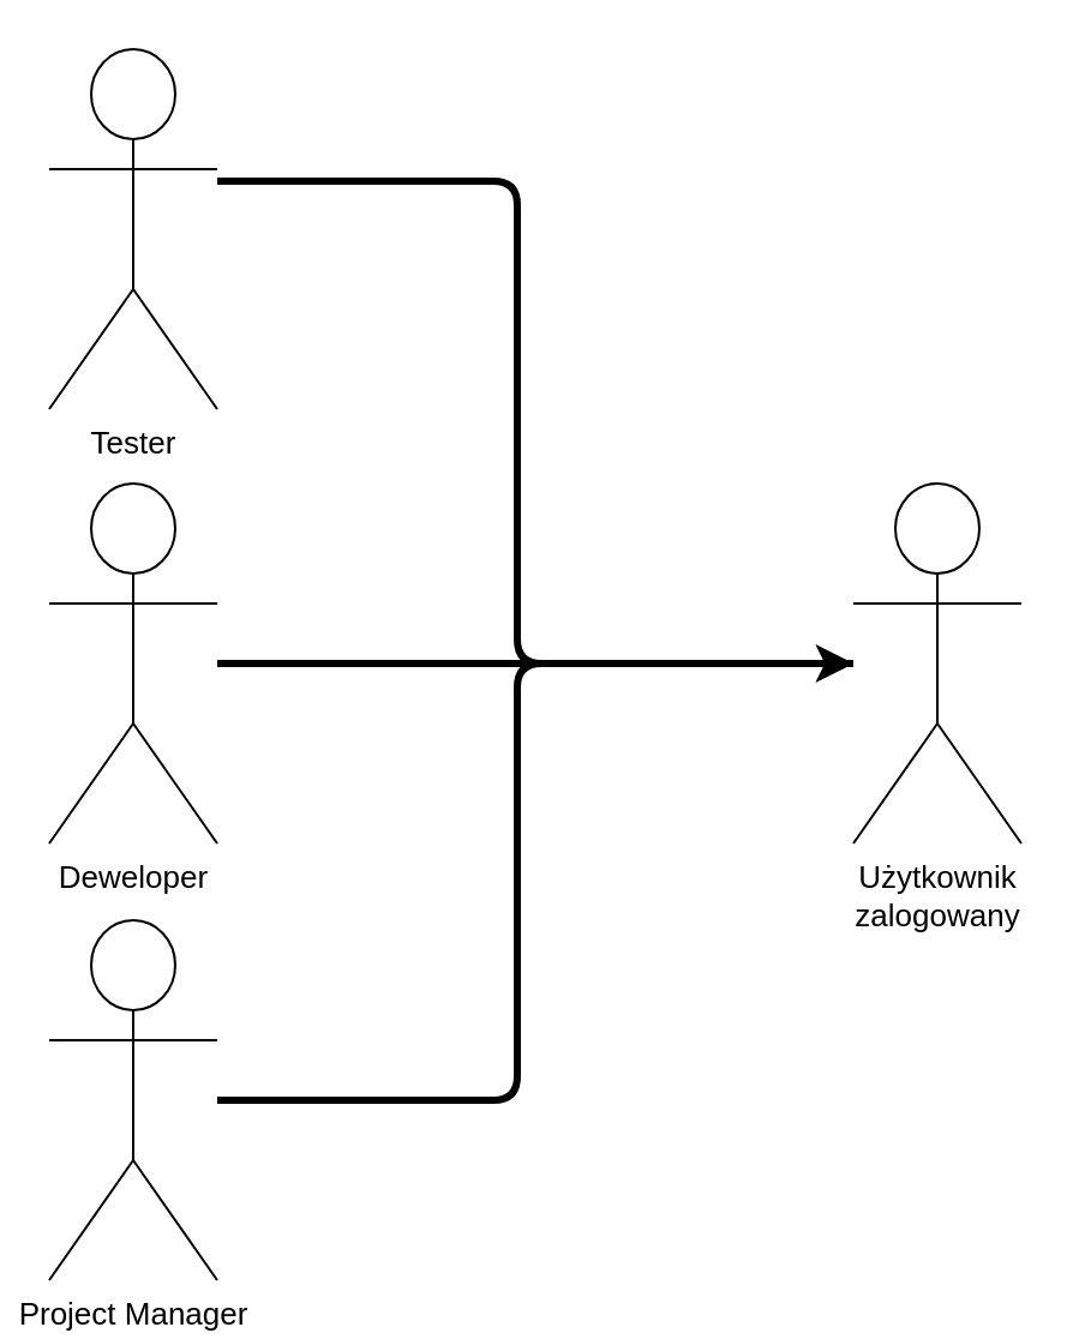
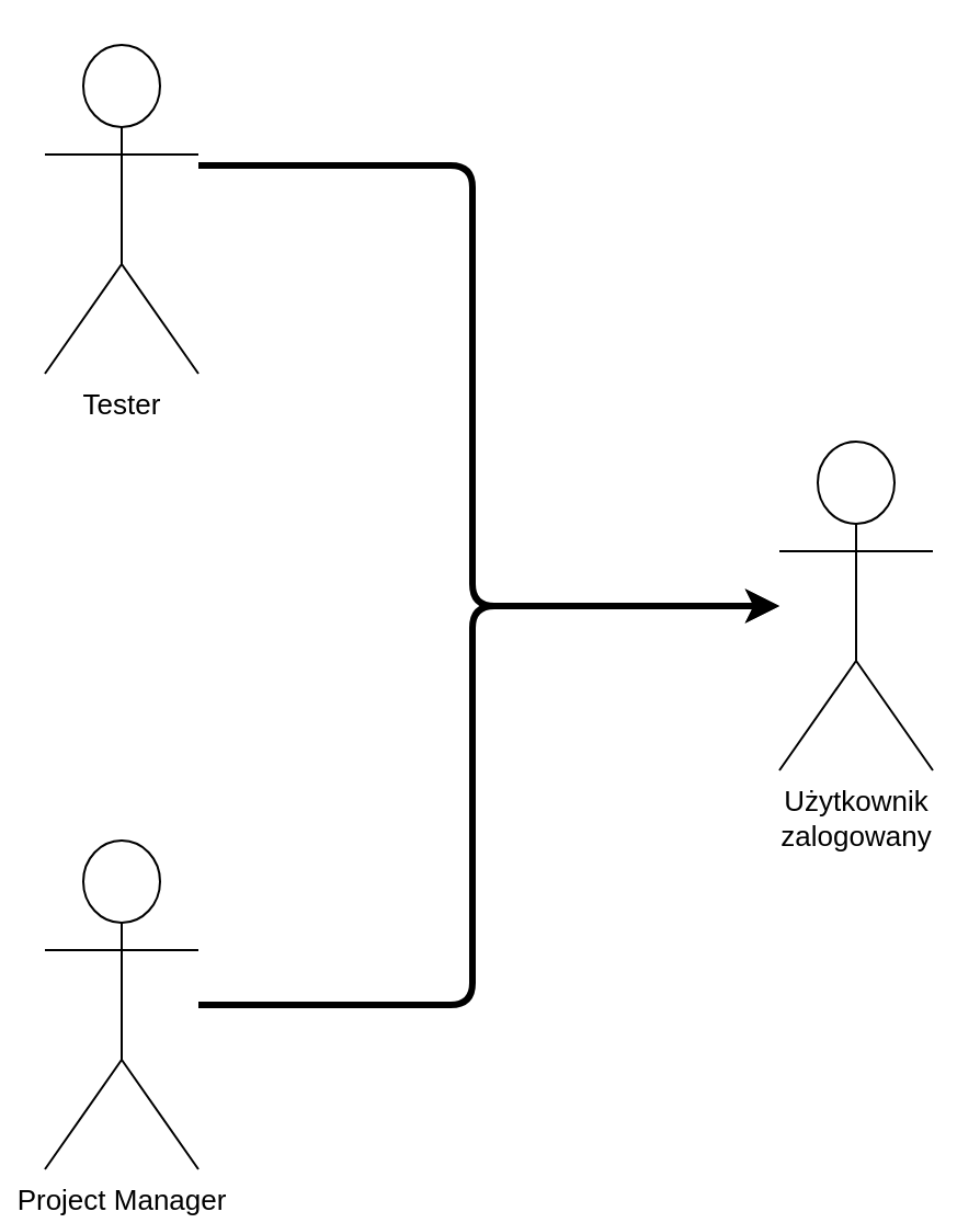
- <mxCell id="7" value="&lt;font style=&quot;font-size: 13px&quot;&gt;Deweloper&lt;/font&gt;" style="shape=umlActor;verticalLabelPosition=bottom;verticalAlign=top;html=1;" parent="1" vertex="1"><mxGeometry x="20" y="201" width="70" height="150" as="geometry" /></mxCell>
- <mxCell id="6" style="edgeStyle=orthogonalEdgeStyle;rounded=1;orthogonalLoop=1;jettySize=auto;html=1;strokeWidth=3;" parent="1" source="7" target="5" edge="1"><mxGeometry relative="1" as="geometry" /></mxCell>
- <mxCell id="2" style="edgeStyle=orthogonalEdgeStyle;rounded=1;orthogonalLoop=1;jettySize=auto;html=1;strokeWidth=3;endArrow=none;" parent="1" source="3" target="5" edge="1"><mxGeometry relative="1" as="geometry"><Array as="points"><mxPoint x="215" y="75" /><mxPoint x="215" y="276" /></Array></mxGeometry></mxCell>
+ <mxCell id="2" style="edgeStyle=orthogonalEdgeStyle;rounded=1;orthogonalLoop=1;jettySize=auto;html=1;strokeWidth=3;" parent="1" source="3" target="5" edge="1"><mxGeometry relative="1" as="geometry"><Array as="points"><mxPoint x="215" y="75" /><mxPoint x="215" y="276" /></Array></mxGeometry></mxCell>
